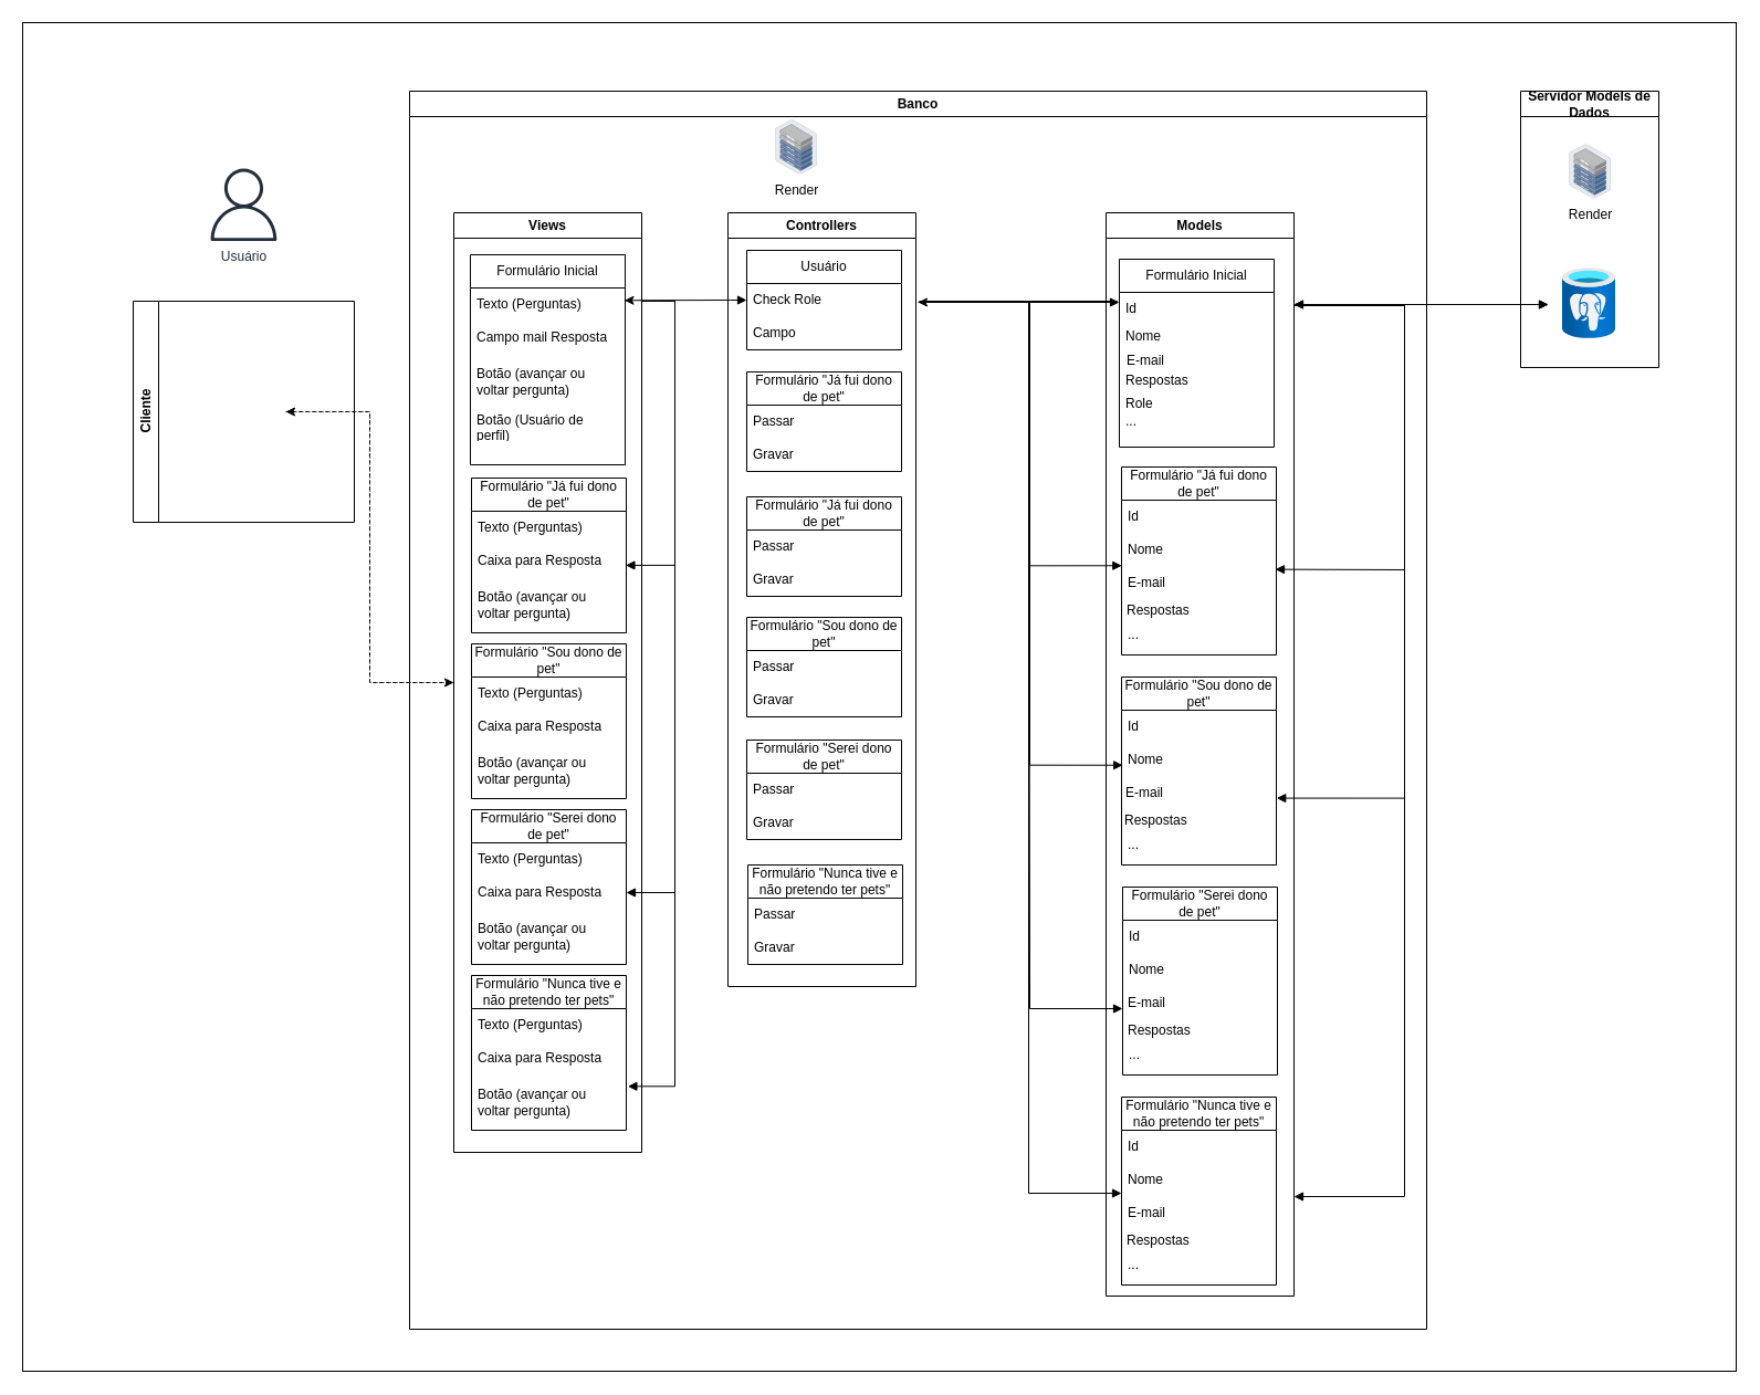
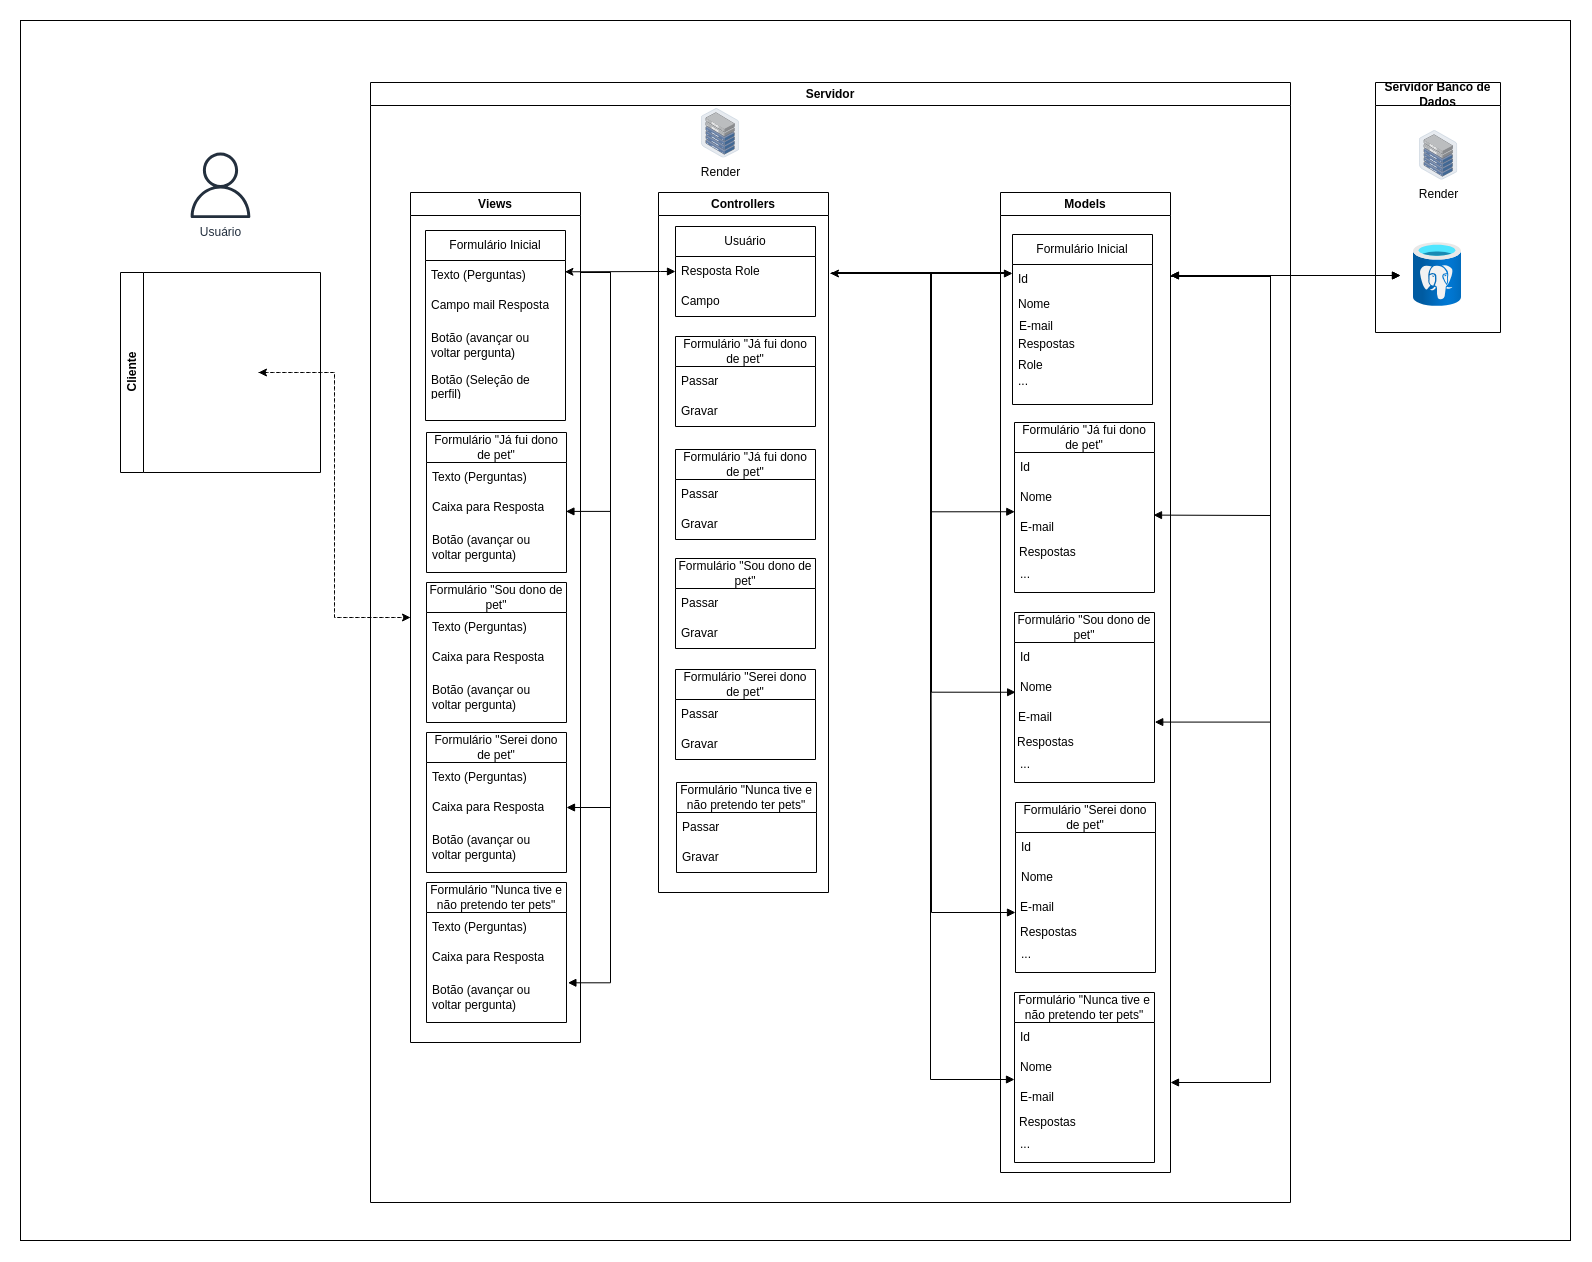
- <mxCell id="16" value="Banco" style="swimlane;whiteSpace=wrap;html=1;" parent="1" vertex="1"><mxGeometry x="370" y="82" width="920" height="1120" as="geometry" /></mxCell>
+ <mxCell id="16" value="Servidor" style="swimlane;whiteSpace=wrap;html=1;" parent="1" vertex="1"><mxGeometry x="370" y="82" width="920" height="1120" as="geometry" /></mxCell>
- <mxCell id="12" value="Servidor Models de Dados" style="swimlane;whiteSpace=wrap;html=1;" parent="1" vertex="1"><mxGeometry x="1375" y="82" width="125" height="250" as="geometry" /></mxCell>
+ <mxCell id="12" value="Servidor Banco de Dados" style="swimlane;whiteSpace=wrap;html=1;" parent="1" vertex="1"><mxGeometry x="1375" y="82" width="125" height="250" as="geometry" /></mxCell>
- <mxCell id="5" value="Check Role" style="text;strokeColor=none;fillColor=none;align=left;verticalAlign=middle;spacingLeft=4;spacingRight=4;overflow=hidden;points=[[0,0.5],[1,0.5]];portConstraint=eastwest;rotatable=0;whiteSpace=wrap;html=1;" parent="4" vertex="1"><mxGeometry y="30" width="140" height="30" as="geometry" /></mxCell>
+ <mxCell id="5" value="Resposta Role" style="text;strokeColor=none;fillColor=none;align=left;verticalAlign=middle;spacingLeft=4;spacingRight=4;overflow=hidden;points=[[0,0.5],[1,0.5]];portConstraint=eastwest;rotatable=0;whiteSpace=wrap;html=1;" parent="4" vertex="1"><mxGeometry y="30" width="140" height="30" as="geometry" /></mxCell>
- <mxCell id="23" value="Botão (Usuário de perfil)" style="text;strokeColor=none;fillColor=none;align=left;verticalAlign=middle;spacingLeft=4;spacingRight=4;overflow=hidden;points=[[0,0.5],[1,0.5]];portConstraint=eastwest;rotatable=0;whiteSpace=wrap;html=1;" parent="19" vertex="1"><mxGeometry y="140" width="140" height="30" as="geometry" /></mxCell>
+ <mxCell id="23" value="Botão (Seleção de perfil)" style="text;strokeColor=none;fillColor=none;align=left;verticalAlign=middle;spacingLeft=4;spacingRight=4;overflow=hidden;points=[[0,0.5],[1,0.5]];portConstraint=eastwest;rotatable=0;whiteSpace=wrap;html=1;" parent="19" vertex="1"><mxGeometry y="140" width="140" height="30" as="geometry" /></mxCell>
